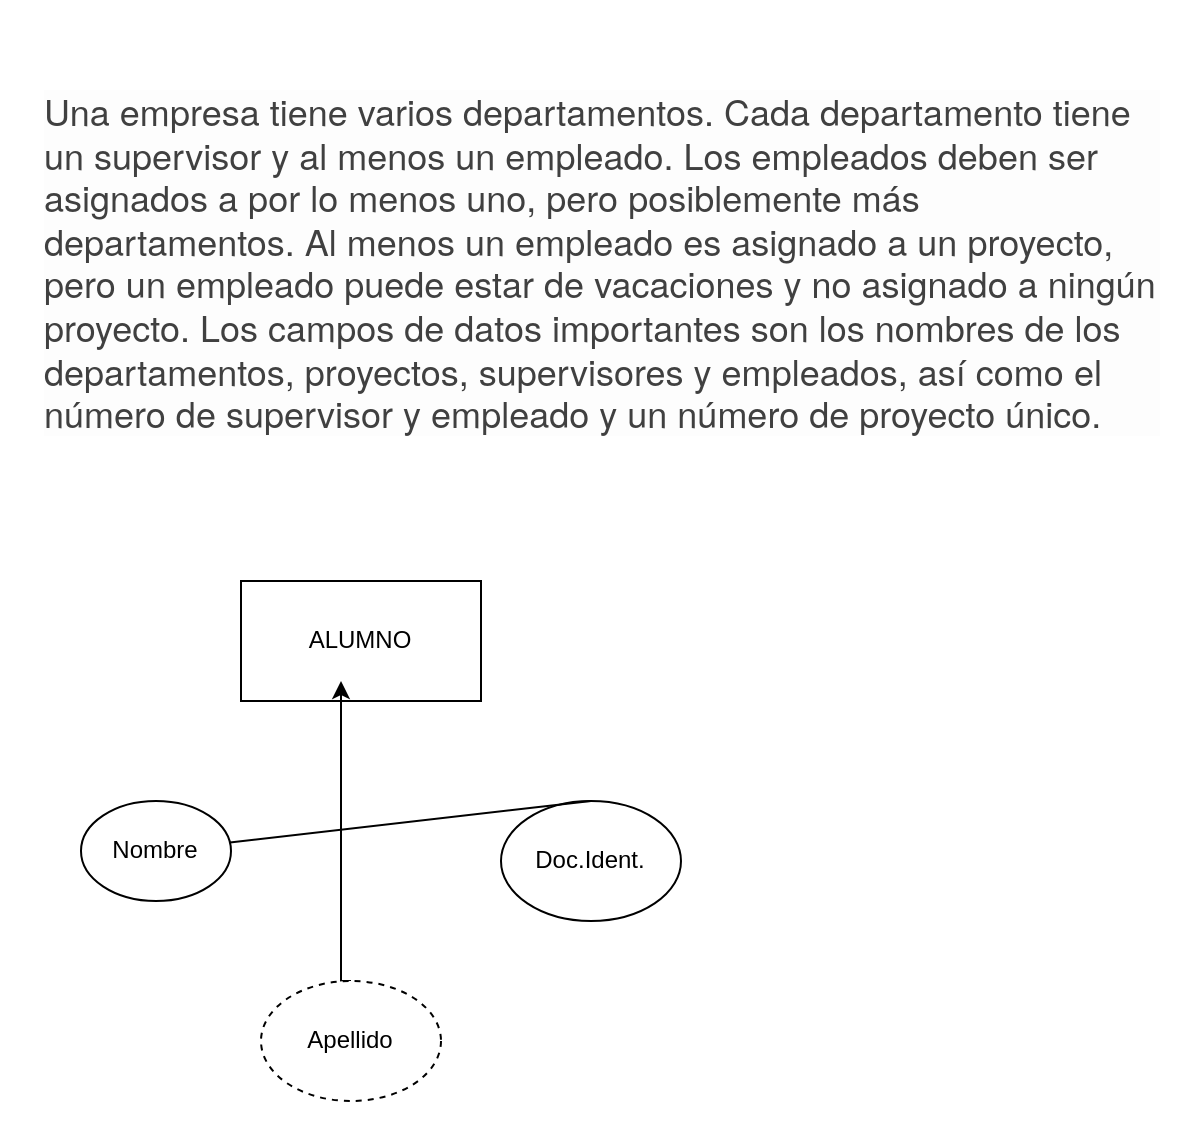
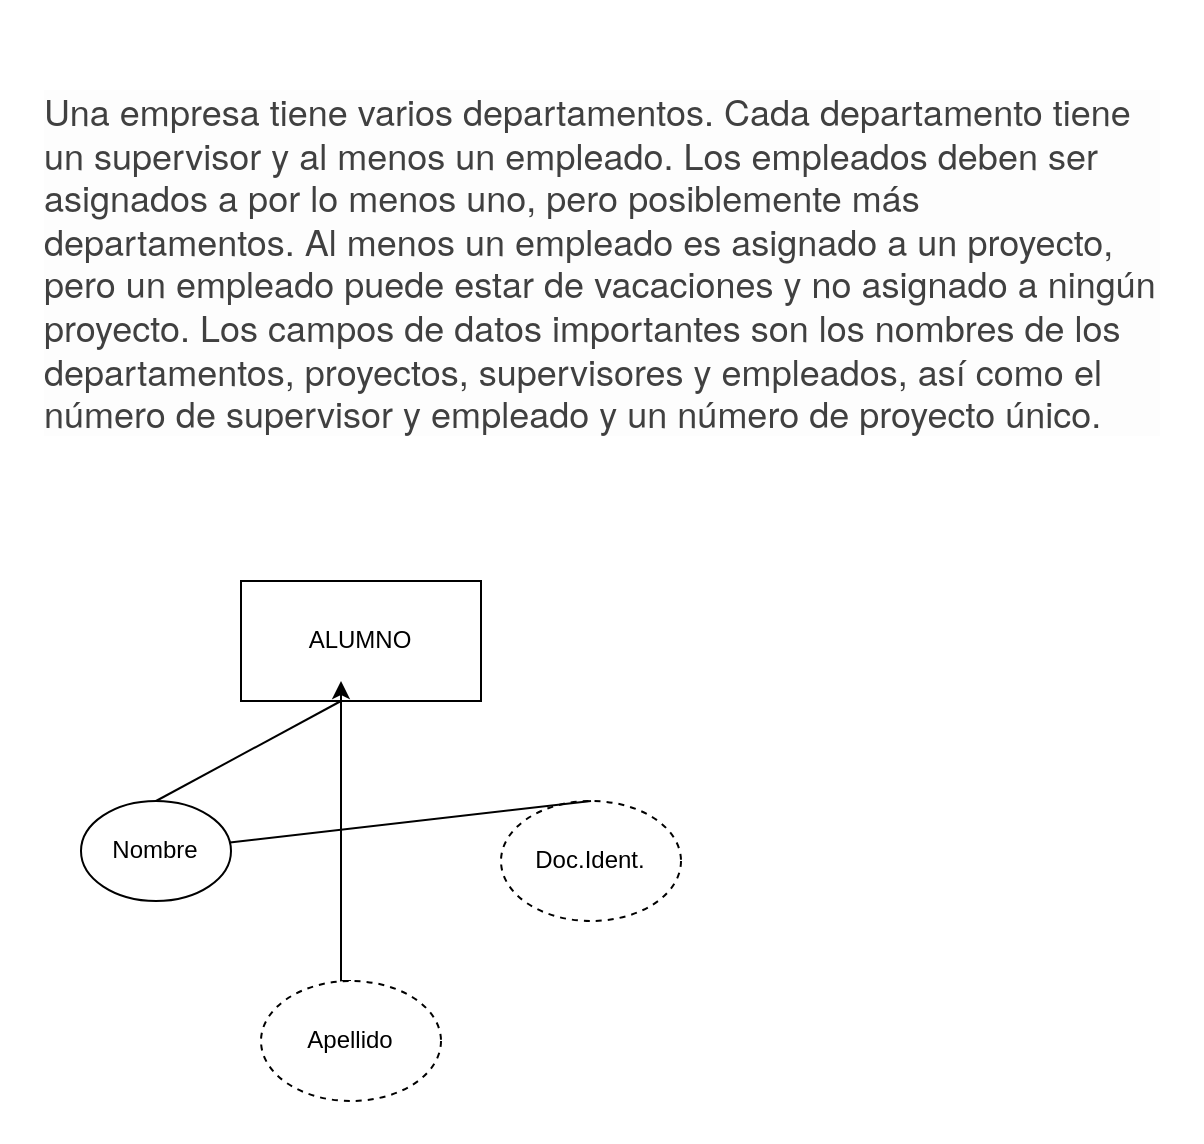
+ <mxCell id="8" value="" style="endArrow=none;html=1;rounded=0;exitX=0.5;exitY=0;exitDx=0;exitDy=0;" edge="1" parent="1" source="4" target="3"><mxGeometry width="50" height="50" relative="1" as="geometry"><mxPoint x="390" y="420" as="sourcePoint" /><mxPoint x="440" y="370" as="targetPoint" /><Array as="points"><mxPoint x="170" y="350" /></Array></mxGeometry></mxCell>
- <mxCell id="5" value="Doc.Ident." style="ellipse;whiteSpace=wrap;html=1;" vertex="1" parent="1"><mxGeometry x="250" y="400" width="90" height="60" as="geometry" /></mxCell>
+ <mxCell id="5" value="Doc.Ident." style="ellipse;whiteSpace=wrap;html=1;dashed=1;" vertex="1" parent="1"><mxGeometry x="250" y="400" width="90" height="60" as="geometry" /></mxCell>
